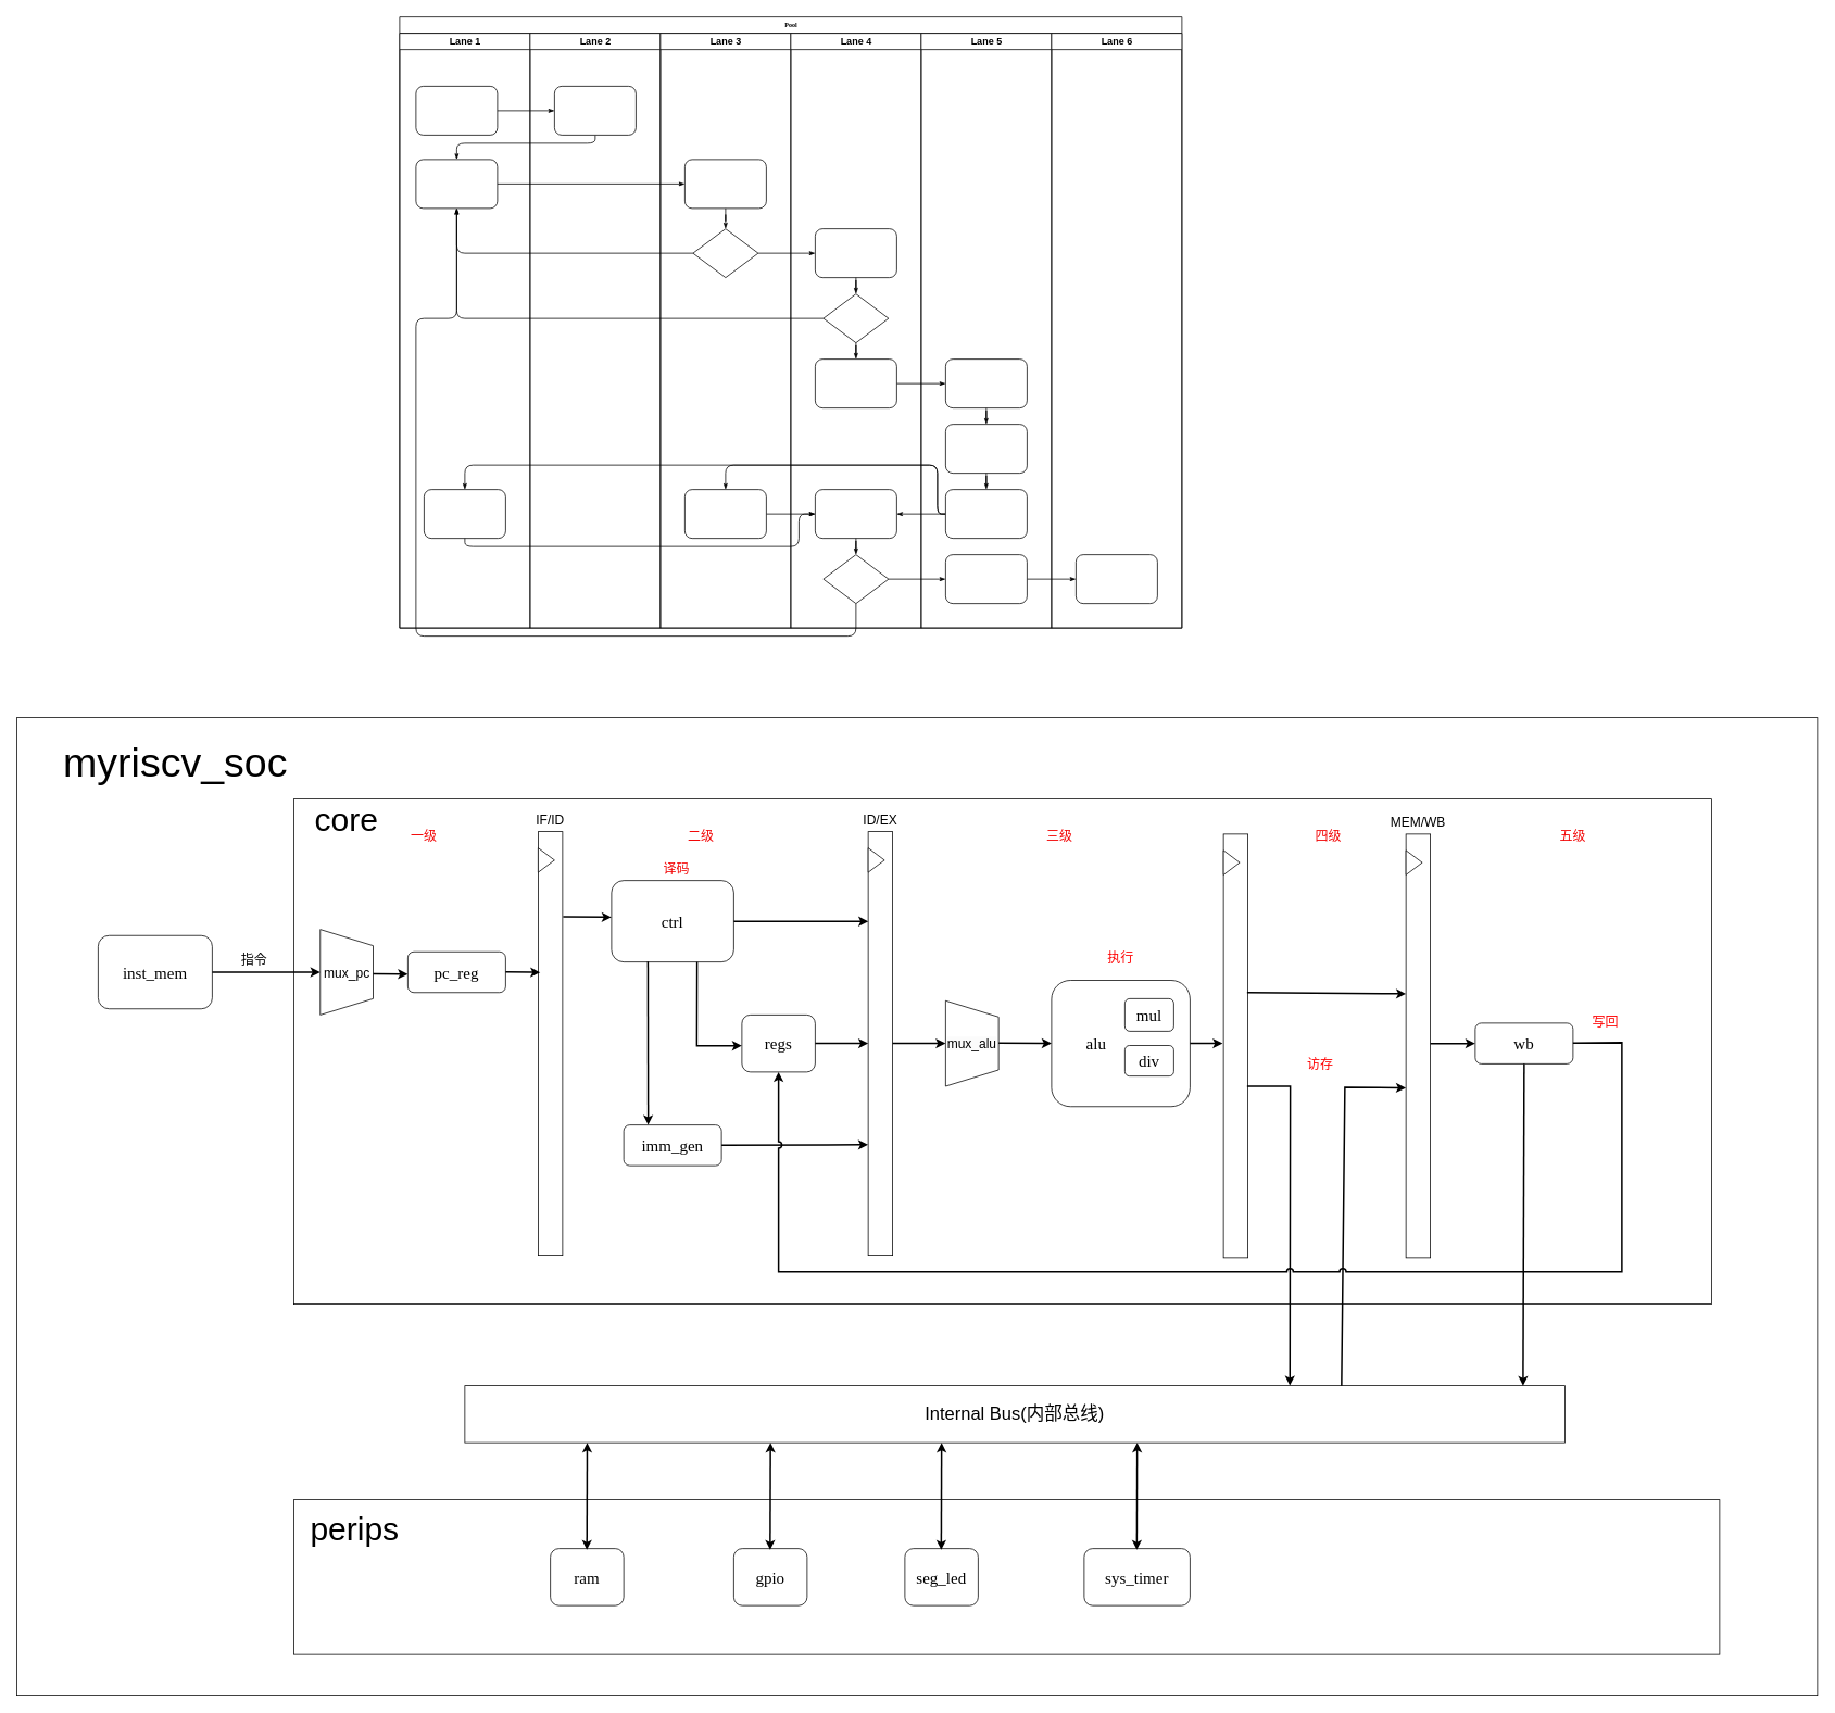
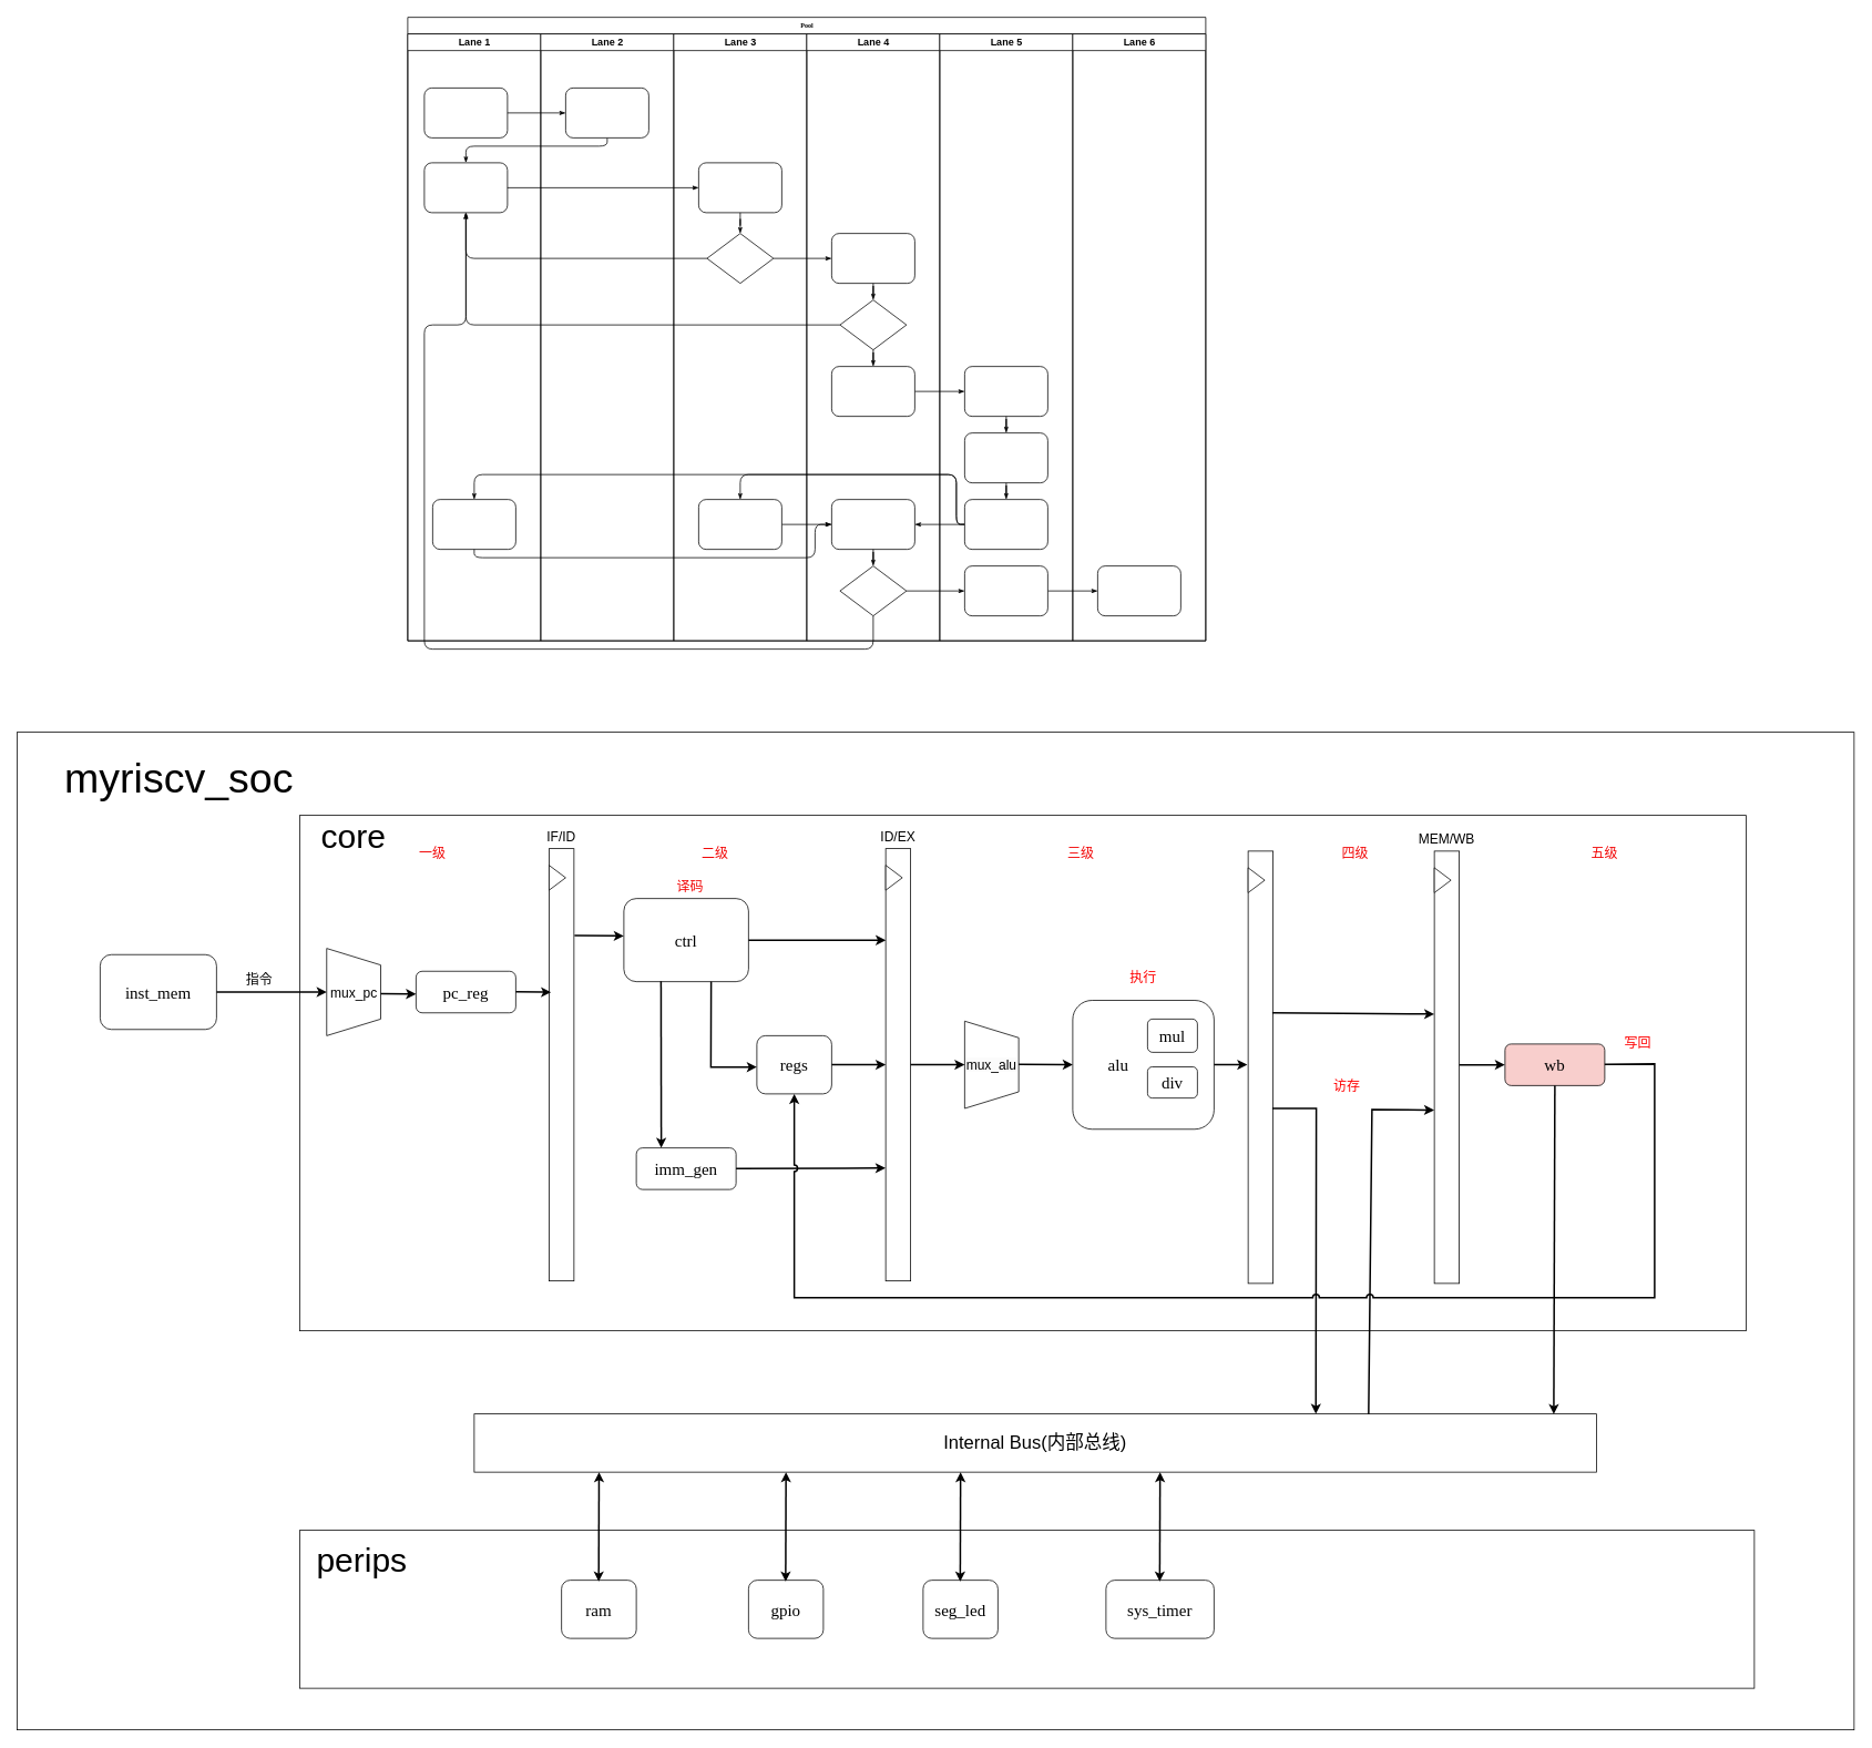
- <mxCell id="56" value="&lt;font style=&quot;font-size: 20px;&quot;&gt;wb&lt;/font&gt;" style="rounded=1;whiteSpace=wrap;html=1;shadow=0;labelBackgroundColor=none;strokeWidth=1;fontFamily=Verdana;fontSize=8;align=center;" vertex="1" parent="1"><mxGeometry x="1810" y="1255" width="120" height="50" as="geometry" /></mxCell>
+ <mxCell id="56" value="&lt;font style=&quot;font-size: 20px;&quot;&gt;wb&lt;/font&gt;" style="rounded=1;whiteSpace=wrap;html=1;shadow=0;labelBackgroundColor=none;strokeWidth=1;fontFamily=Verdana;fontSize=8;align=center;fillColor=#f8cecc;" vertex="1" parent="1"><mxGeometry x="1810" y="1255" width="120" height="50" as="geometry" /></mxCell>
